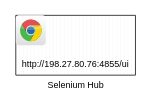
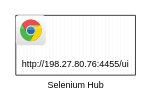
- <mxCell id="5" value="http://198.27.80.76:4855/ui" style="text;strokeColor=none;align=center;fillColor=none;html=1;verticalAlign=middle;whiteSpace=wrap;rounded=0;" vertex="1" parent="1"><mxGeometry x="25" y="70" width="150" height="30" as="geometry" /></mxCell>
+ <mxCell id="5" value="http://198.27.80.76:4455/ui" style="text;strokeColor=none;align=center;fillColor=none;html=1;verticalAlign=middle;whiteSpace=wrap;rounded=0;" vertex="1" parent="1"><mxGeometry x="25" y="70" width="150" height="30" as="geometry" /></mxCell>
